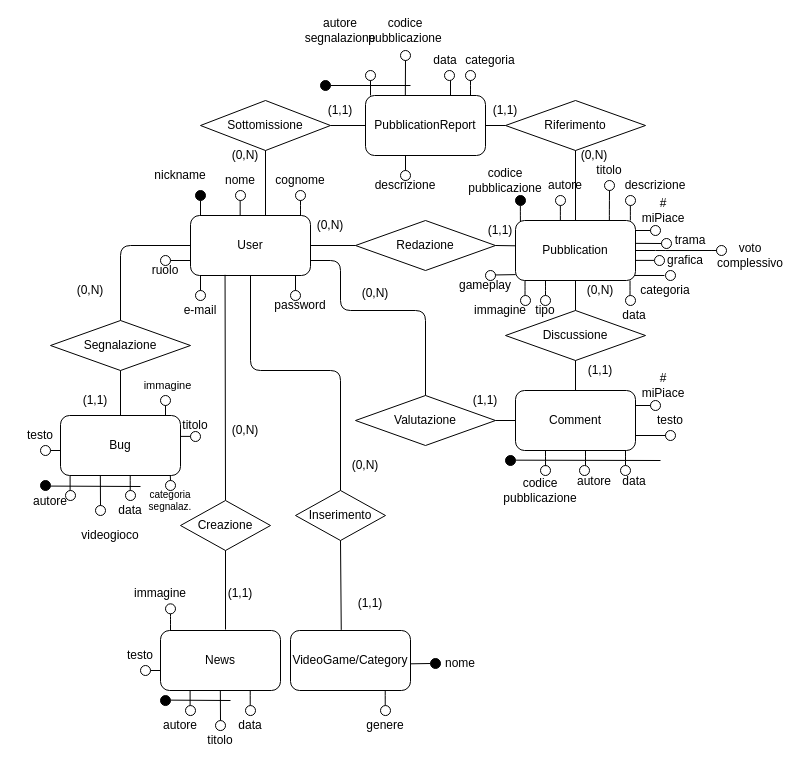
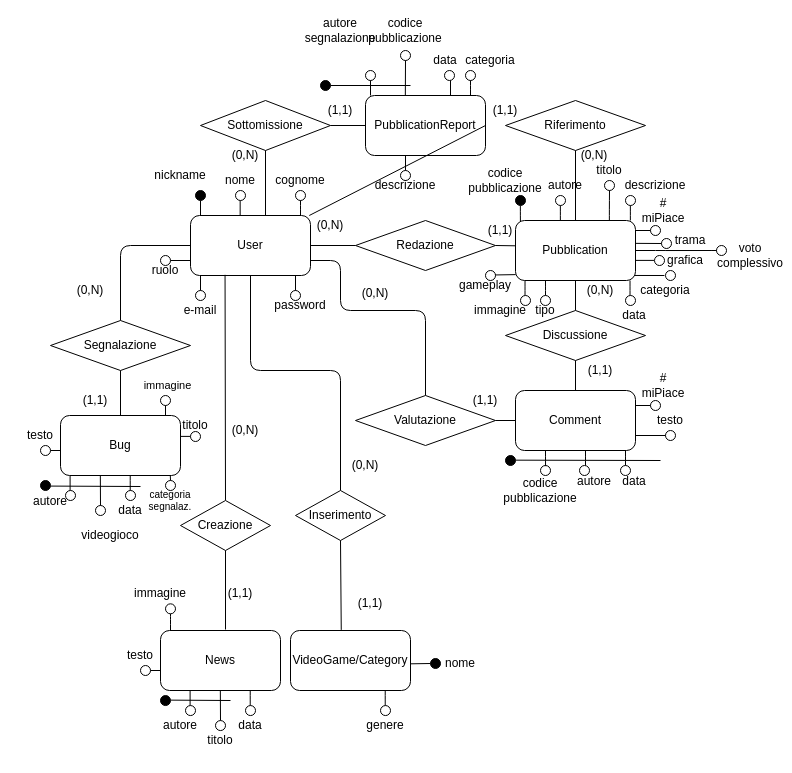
- <mxCell id="16" value="" style="endArrow=none;html=1;entryX=0;entryY=0.5;entryDx=0;entryDy=0;exitX=1;exitY=0.5;exitDx=0;exitDy=0;" parent="1" source="8" target="9" edge="1"><mxGeometry width="50" height="50" relative="1" as="geometry"><mxPoint x="488" y="125" as="sourcePoint" /><mxPoint x="505" y="150" as="targetPoint" /></mxGeometry></mxCell>
+ <mxCell id="16" value="" style="endArrow=none;html=1;exitX=1;exitY=0.5;exitDx=0;exitDy=0;" parent="1" source="8" target="3" edge="1"><mxGeometry width="50" height="50" relative="1" as="geometry"><mxPoint x="488" y="125" as="sourcePoint" /><mxPoint x="505" y="150" as="targetPoint" /></mxGeometry></mxCell>
